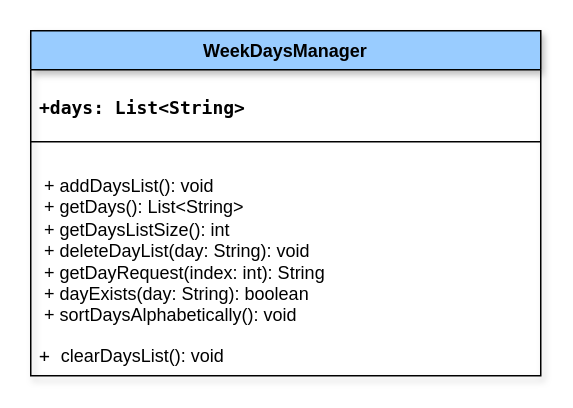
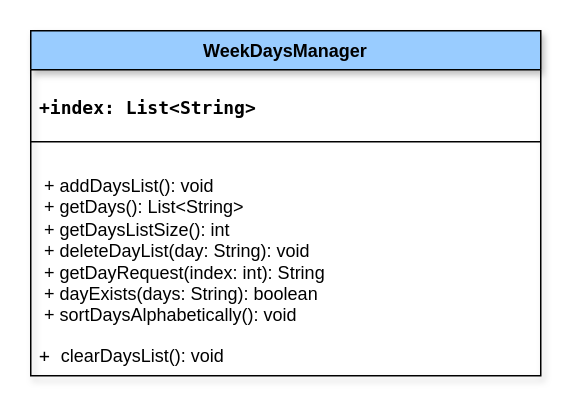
- <mxCell id="3" value="&lt;pre&gt;&lt;b&gt;+days: List&amp;lt;String&amp;gt;&lt;br&gt;&lt;/b&gt;&lt;br&gt;&lt;/pre&gt;" style="text;strokeColor=none;fillColor=none;align=left;verticalAlign=top;spacingLeft=4;spacingRight=4;overflow=hidden;rotatable=0;points=[[0,0.5],[1,0.5]];portConstraint=eastwest;whiteSpace=wrap;html=1;" vertex="1" parent="2"><mxGeometry y="26" width="340" height="44" as="geometry" /></mxCell>
+ <mxCell id="3" value="&lt;pre&gt;&lt;b&gt;+index: List&amp;lt;String&amp;gt;&lt;br&gt;&lt;/b&gt;&lt;br&gt;&lt;/pre&gt;" style="text;strokeColor=none;fillColor=none;align=left;verticalAlign=top;spacingLeft=4;spacingRight=4;overflow=hidden;rotatable=0;points=[[0,0.5],[1,0.5]];portConstraint=eastwest;whiteSpace=wrap;html=1;" vertex="1" parent="2"><mxGeometry y="26" width="340" height="44" as="geometry" /></mxCell>
- <mxCell id="5" value="&lt;pre&gt;&lt;font face=&quot;Helvetica&quot;&gt; + addDaysList(): void              &lt;br&gt; + getDays(): List&amp;lt;String&amp;gt;          &lt;br&gt; + getDaysListSize(): int           &lt;br&gt; + deleteDayList(day: String): void &lt;br&gt; + getDayRequest(index: int): String&lt;br&gt; + dayExists(day: String): boolean  &lt;br&gt; + sortDaysAlphabetically(): void&lt;/font&gt;&lt;/pre&gt;&lt;pre&gt;+ &lt;span style=&quot;font-family: Helvetica; background-color: transparent; color: light-dark(rgb(0, 0, 0), rgb(255, 255, 255)); white-space: normal;&quot;&gt;clearDaysList(): &lt;/span&gt;&lt;span style=&quot;font-family: Helvetica; background-color: transparent; color: light-dark(rgb(0, 0, 0), rgb(255, 255, 255)); white-space: normal;&quot;&gt;void&amp;nbsp;&lt;/span&gt;&lt;/pre&gt;" style="text;strokeColor=none;fillColor=none;align=left;verticalAlign=top;spacingLeft=4;spacingRight=4;overflow=hidden;rotatable=0;points=[[0,0.5],[1,0.5]];portConstraint=eastwest;whiteSpace=wrap;html=1;" vertex="1" parent="2"><mxGeometry y="78" width="340" height="152" as="geometry" /></mxCell>
+ <mxCell id="5" value="&lt;pre&gt;&lt;font face=&quot;Helvetica&quot;&gt; + addDaysList(): void              &lt;br&gt; + getDays(): List&amp;lt;String&amp;gt;          &lt;br&gt; + getDaysListSize(): int           &lt;br&gt; + deleteDayList(day: String): void &lt;br&gt; + getDayRequest(index: int): String&lt;br&gt; + dayExists(days: String): boolean  &lt;br&gt; + sortDaysAlphabetically(): void&lt;/font&gt;&lt;/pre&gt;&lt;pre&gt;+ &lt;span style=&quot;font-family: Helvetica; background-color: transparent; color: light-dark(rgb(0, 0, 0), rgb(255, 255, 255)); white-space: normal;&quot;&gt;clearDaysList(): &lt;/span&gt;&lt;span style=&quot;font-family: Helvetica; background-color: transparent; color: light-dark(rgb(0, 0, 0), rgb(255, 255, 255)); white-space: normal;&quot;&gt;void&amp;nbsp;&lt;/span&gt;&lt;/pre&gt;" style="text;strokeColor=none;fillColor=none;align=left;verticalAlign=top;spacingLeft=4;spacingRight=4;overflow=hidden;rotatable=0;points=[[0,0.5],[1,0.5]];portConstraint=eastwest;whiteSpace=wrap;html=1;" vertex="1" parent="2"><mxGeometry y="78" width="340" height="152" as="geometry" /></mxCell>
